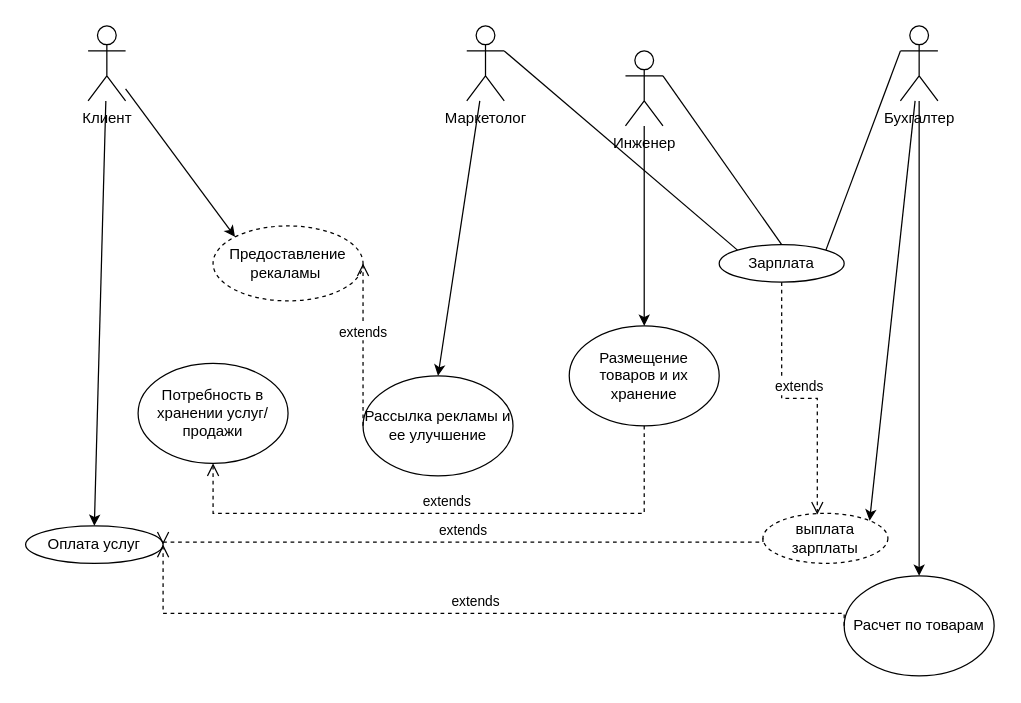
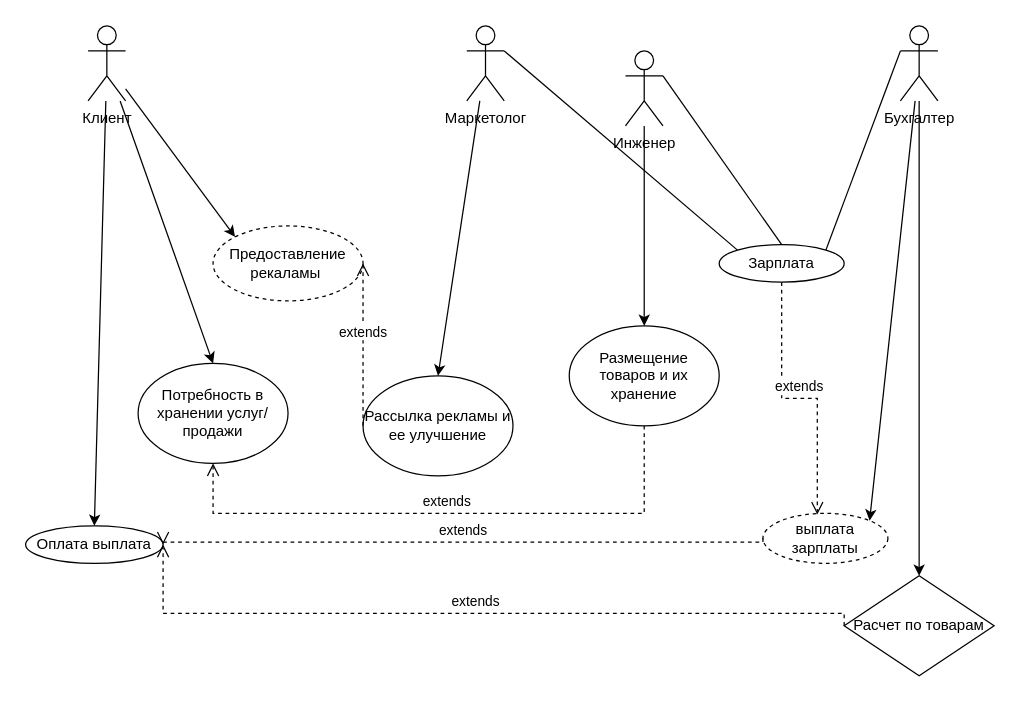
+ <mxCell id="4" value="" style="endArrow=classic;html=1;rounded=0;entryX=0.5;entryY=0;entryDx=0;entryDy=0;" edge="1" parent="1" source="2" target="3"><mxGeometry width="50" height="50" relative="1" as="geometry"><mxPoint x="360" y="400" as="sourcePoint" /><mxPoint x="410" y="350" as="targetPoint" /></mxGeometry></mxCell>
- <mxCell id="8" value="Оплата услуг&lt;br&gt;" style="ellipse;whiteSpace=wrap;html=1;" vertex="1" parent="1"><mxGeometry x="20" y="420" width="110" height="30" as="geometry" /></mxCell>
+ <mxCell id="8" value="Оплата выплата&lt;br&gt;" style="ellipse;whiteSpace=wrap;html=1;" vertex="1" parent="1"><mxGeometry x="20" y="420" width="110" height="30" as="geometry" /></mxCell>
- <mxCell id="10" value="Расчет по товарам" style="ellipse;whiteSpace=wrap;html=1;" vertex="1" parent="1"><mxGeometry x="675" y="460" width="120" height="80" as="geometry" /></mxCell>
+ <mxCell id="10" value="Расчет по товарам" style="rhombus;whiteSpace=wrap;html=1;" vertex="1" parent="1"><mxGeometry x="675" y="460" width="120" height="80" as="geometry" /></mxCell>
